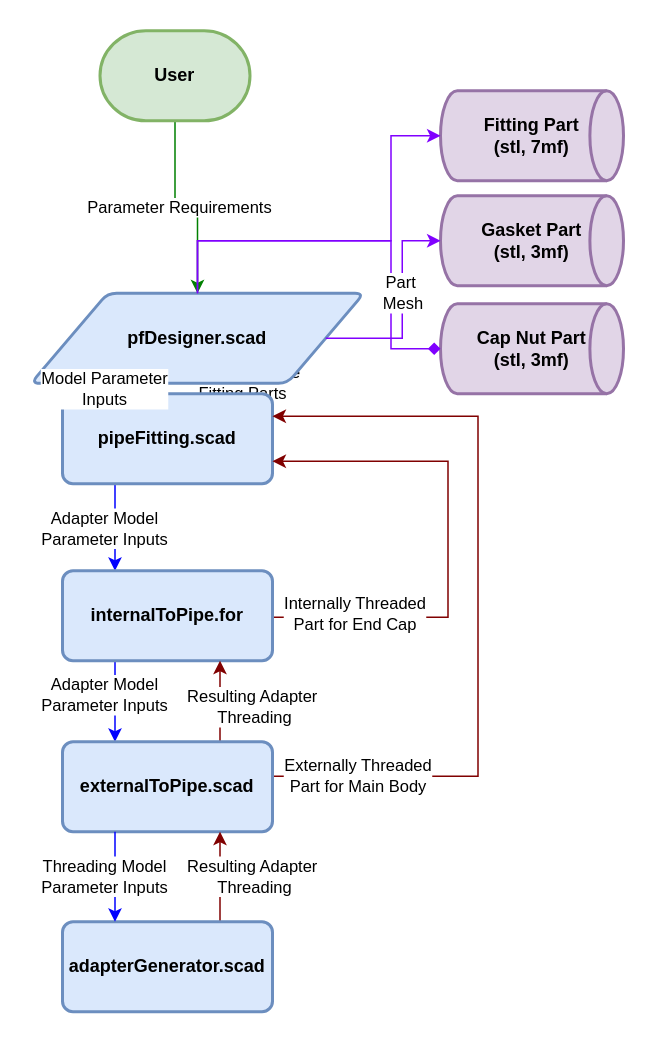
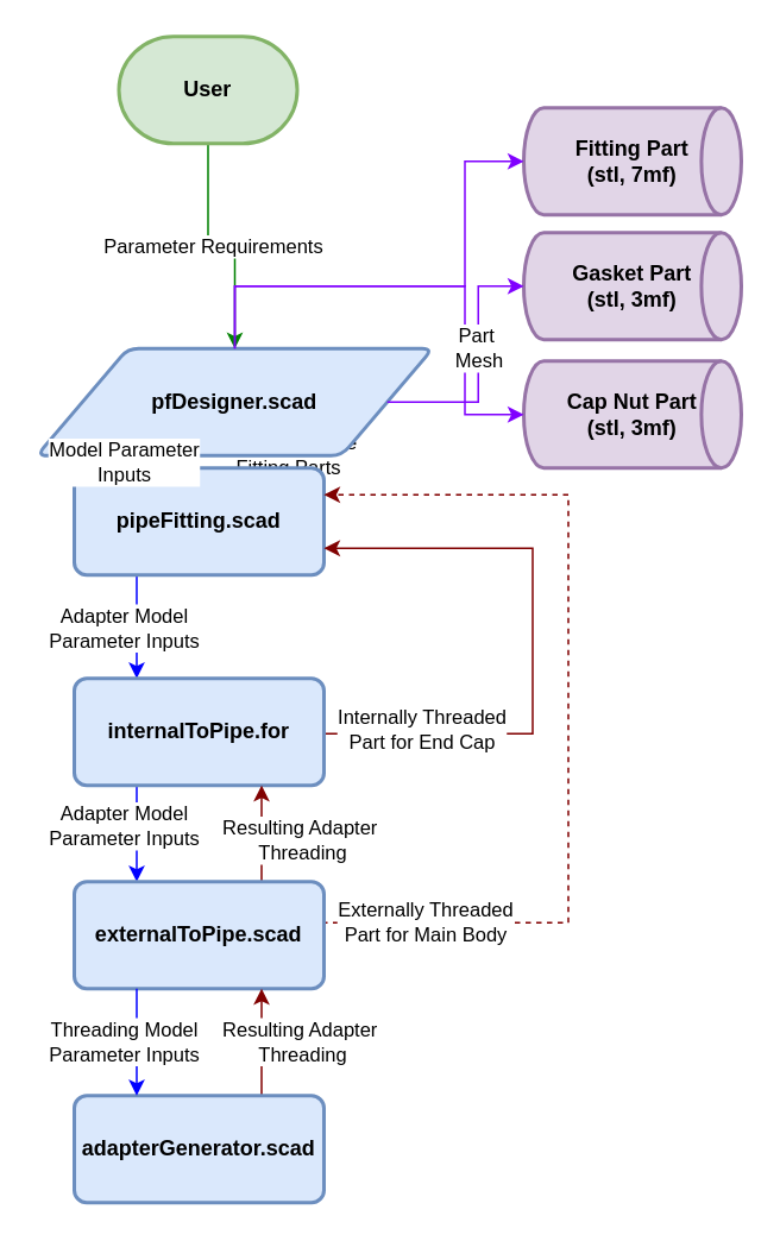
- <mxCell id="26" style="edgeStyle=orthogonalEdgeStyle;rounded=0;orthogonalLoop=1;jettySize=auto;html=1;entryX=0;entryY=0.5;entryDx=0;entryDy=0;entryPerimeter=0;strokeColor=#8000ff;endArrow=diamond;" edge="1" parent="1" source="19" target="23"><mxGeometry relative="1" as="geometry"><Array as="points"><mxPoint x="260" y="160" /><mxPoint x="260" y="232" /></Array></mxGeometry></mxCell>
+ <mxCell id="26" style="edgeStyle=orthogonalEdgeStyle;rounded=0;orthogonalLoop=1;jettySize=auto;html=1;entryX=0;entryY=0.5;entryDx=0;entryDy=0;entryPerimeter=0;strokeColor=#8000ff;" edge="1" parent="1" source="19" target="23"><mxGeometry relative="1" as="geometry"><Array as="points"><mxPoint x="260" y="160" /><mxPoint x="260" y="232" /></Array></mxGeometry></mxCell>
- <mxCell id="15" value="&lt;div&gt;Externally Threaded&lt;/div&gt;&lt;div&gt;Part for Main Body&lt;br&gt;&lt;/div&gt;" style="edgeStyle=orthogonalEdgeStyle;rounded=0;orthogonalLoop=1;jettySize=auto;html=1;exitX=1;exitY=0.5;exitDx=0;exitDy=0;entryX=1;entryY=0.25;entryDx=0;entryDy=0;strokeColor=#800000;" edge="1" parent="1" source="18" target="9"><mxGeometry x="-0.754" relative="1" as="geometry"><mxPoint x="158" y="320" as="targetPoint" /><Array as="points"><mxPoint x="181" y="517" /><mxPoint x="318" y="517" /><mxPoint x="318" y="277" /></Array><mxPoint as="offset" /></mxGeometry></mxCell>
+ <mxCell id="15" value="&lt;div&gt;Externally Threaded&lt;/div&gt;&lt;div&gt;Part for Main Body&lt;br&gt;&lt;/div&gt;" style="edgeStyle=orthogonalEdgeStyle;rounded=0;orthogonalLoop=1;jettySize=auto;html=1;exitX=1;exitY=0.5;exitDx=0;exitDy=0;entryX=1;entryY=0.25;entryDx=0;entryDy=0;strokeColor=#800000;dashed=1;" edge="1" parent="1" source="18" target="9"><mxGeometry x="-0.754" relative="1" as="geometry"><mxPoint x="158" y="320" as="targetPoint" /><Array as="points"><mxPoint x="181" y="517" /><mxPoint x="318" y="517" /><mxPoint x="318" y="277" /></Array><mxPoint as="offset" /></mxGeometry></mxCell>
